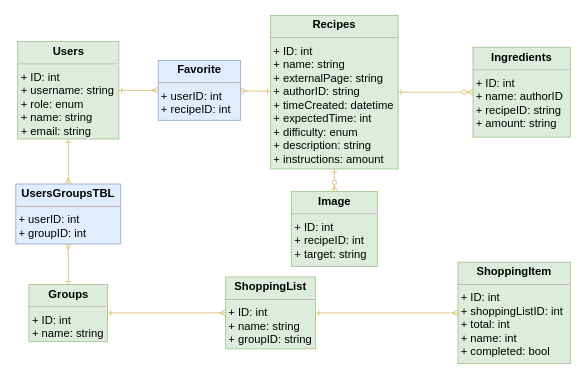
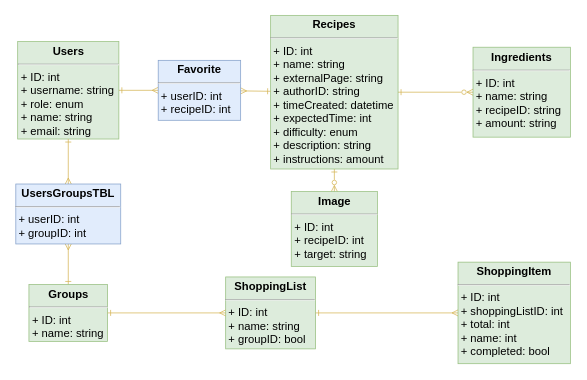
- <mxCell id="13" value="&lt;p style=&quot;margin: 4px 0px 0px; text-align: center; font-size: 15px;&quot;&gt;&lt;b style=&quot;font-size: 15px;&quot;&gt;Ingredients&lt;/b&gt;&lt;/p&gt;&lt;hr style=&quot;font-size: 15px;&quot;&gt;&lt;p style=&quot;margin: 0px 0px 0px 4px; font-size: 15px;&quot;&gt;+ ID: int&lt;/p&gt;&lt;p style=&quot;margin: 0px 0px 0px 4px; font-size: 15px;&quot;&gt;+ name: authorID&lt;/p&gt;&lt;p style=&quot;margin: 0px 0px 0px 4px; font-size: 15px;&quot;&gt;+ recipeID: string&lt;/p&gt;&lt;p style=&quot;margin: 0px 0px 0px 4px; font-size: 15px;&quot;&gt;+ amount: string&lt;/p&gt;" style="verticalAlign=top;align=left;overflow=fill;fontSize=15;fontFamily=Helvetica;html=1;shadow=0;labelBackgroundColor=none;sketch=0;opacity=80;fillColor=#d5e8d4;strokeColor=#82b366;" parent="1" vertex="1"><mxGeometry x="630" y="62.5" width="130" height="120" as="geometry" /></mxCell>
+ <mxCell id="13" value="&lt;p style=&quot;margin: 4px 0px 0px; text-align: center; font-size: 15px;&quot;&gt;&lt;b style=&quot;font-size: 15px;&quot;&gt;Ingredients&lt;/b&gt;&lt;/p&gt;&lt;hr style=&quot;font-size: 15px;&quot;&gt;&lt;p style=&quot;margin: 0px 0px 0px 4px; font-size: 15px;&quot;&gt;+ ID: int&lt;/p&gt;&lt;p style=&quot;margin: 0px 0px 0px 4px; font-size: 15px;&quot;&gt;+ name: string&lt;/p&gt;&lt;p style=&quot;margin: 0px 0px 0px 4px; font-size: 15px;&quot;&gt;+ recipeID: string&lt;/p&gt;&lt;p style=&quot;margin: 0px 0px 0px 4px; font-size: 15px;&quot;&gt;+ amount: string&lt;/p&gt;" style="verticalAlign=top;align=left;overflow=fill;fontSize=15;fontFamily=Helvetica;html=1;shadow=0;labelBackgroundColor=none;sketch=0;opacity=80;fillColor=#d5e8d4;strokeColor=#82b366;" parent="1" vertex="1"><mxGeometry x="630" y="62.5" width="130" height="120" as="geometry" /></mxCell>
- <mxCell id="9" value="&lt;p style=&quot;margin: 4px 0px 0px; text-align: center; font-size: 15px;&quot;&gt;&lt;b style=&quot;font-size: 15px;&quot;&gt;ShoppingList&lt;/b&gt;&lt;/p&gt;&lt;hr style=&quot;font-size: 15px;&quot;&gt;&lt;p style=&quot;margin: 0px 0px 0px 4px; font-size: 15px;&quot;&gt;+ ID: int&lt;/p&gt;&lt;p style=&quot;margin: 0px 0px 0px 4px; font-size: 15px;&quot;&gt;+ name: string&lt;/p&gt;&lt;p style=&quot;margin: 0px 0px 0px 4px; font-size: 15px;&quot;&gt;+ groupID: string&lt;/p&gt;" style="verticalAlign=top;align=left;overflow=fill;fontSize=15;fontFamily=Helvetica;html=1;shadow=0;labelBackgroundColor=none;sketch=0;opacity=80;fillColor=#d5e8d4;strokeColor=#82b366;" parent="1" vertex="1"><mxGeometry x="300" y="369" width="120" height="96" as="geometry" /></mxCell>
+ <mxCell id="9" value="&lt;p style=&quot;margin: 4px 0px 0px; text-align: center; font-size: 15px;&quot;&gt;&lt;b style=&quot;font-size: 15px;&quot;&gt;ShoppingList&lt;/b&gt;&lt;/p&gt;&lt;hr style=&quot;font-size: 15px;&quot;&gt;&lt;p style=&quot;margin: 0px 0px 0px 4px; font-size: 15px;&quot;&gt;+ ID: int&lt;/p&gt;&lt;p style=&quot;margin: 0px 0px 0px 4px; font-size: 15px;&quot;&gt;+ name: string&lt;/p&gt;&lt;p style=&quot;margin: 0px 0px 0px 4px; font-size: 15px;&quot;&gt;+ groupID: bool&lt;/p&gt;" style="verticalAlign=top;align=left;overflow=fill;fontSize=15;fontFamily=Helvetica;html=1;shadow=0;labelBackgroundColor=none;sketch=0;opacity=80;fillColor=#d5e8d4;strokeColor=#82b366;" parent="1" vertex="1"><mxGeometry x="300" y="369" width="120" height="96" as="geometry" /></mxCell>
